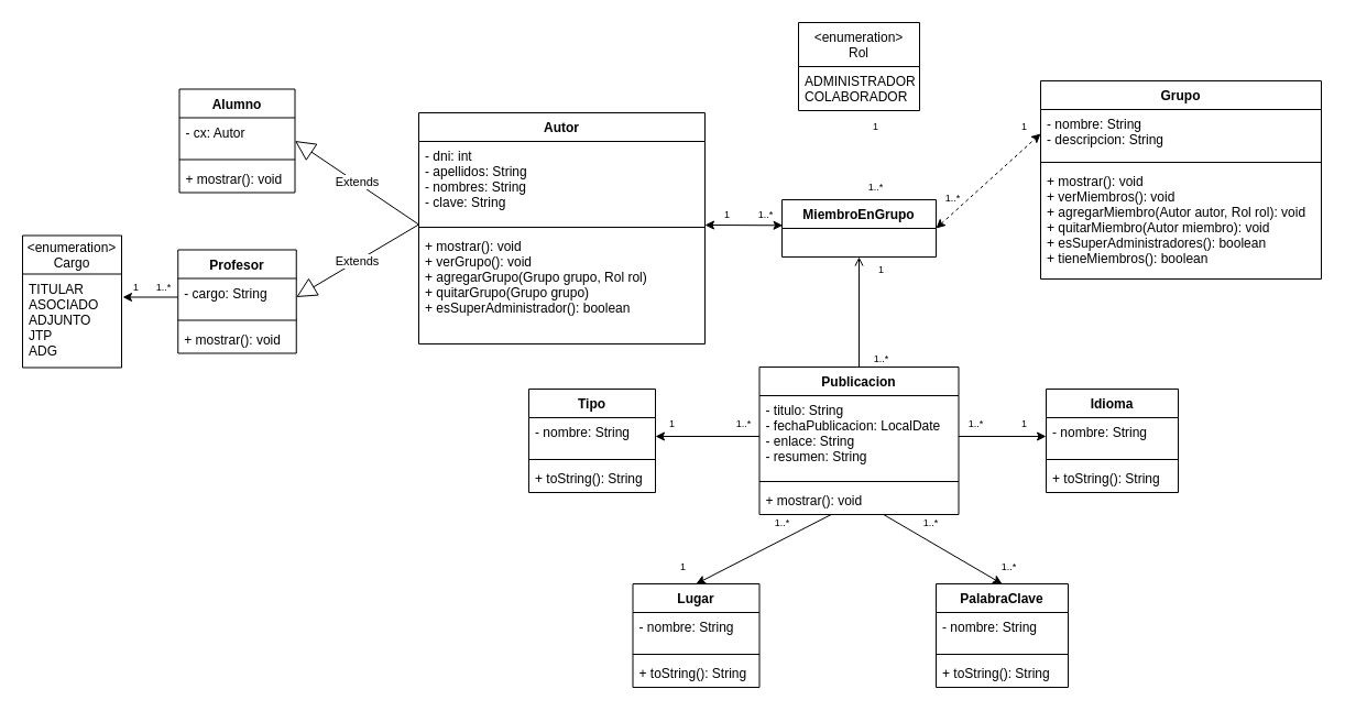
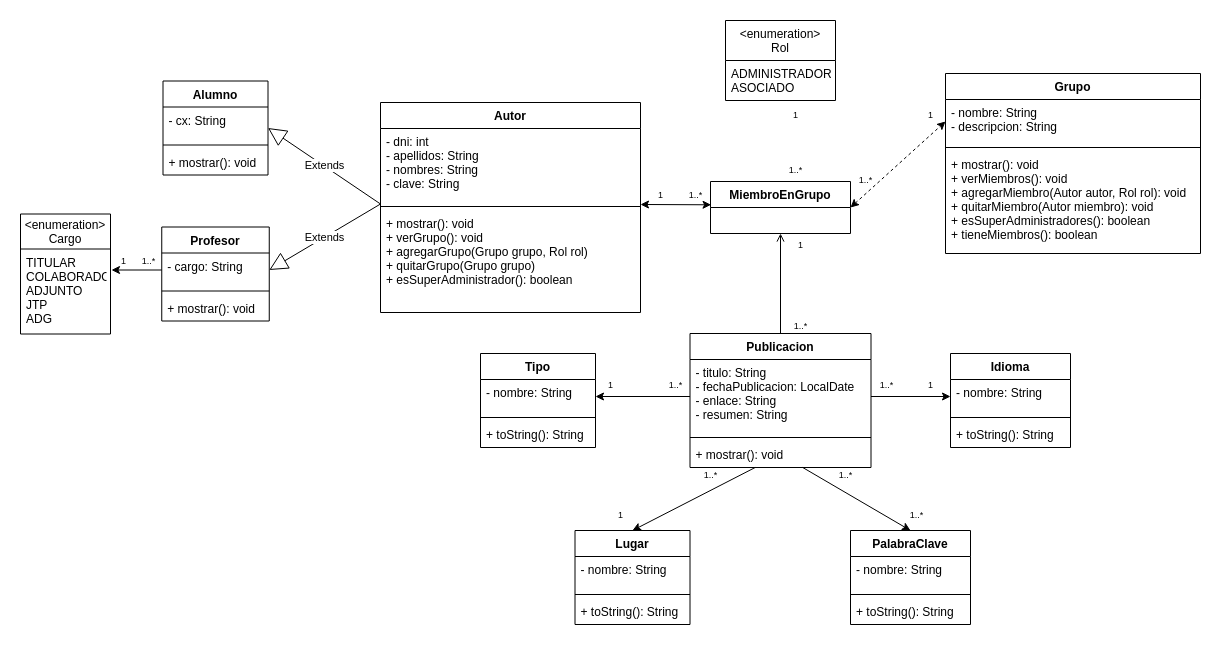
- <mxCell id="4" value="ADMINISTRADOR&#10;COLABORADOR" style="text;strokeColor=none;fillColor=none;align=left;verticalAlign=top;spacingLeft=4;spacingRight=4;overflow=hidden;rotatable=0;points=[[0,0.5],[1,0.5]];portConstraint=eastwest;" vertex="1" parent="3"><mxGeometry y="40" width="110" height="40" as="geometry" /></mxCell>
+ <mxCell id="4" value="ADMINISTRADOR&#10;ASOCIADO" style="text;strokeColor=none;fillColor=none;align=left;verticalAlign=top;spacingLeft=4;spacingRight=4;overflow=hidden;rotatable=0;points=[[0,0.5],[1,0.5]];portConstraint=eastwest;" vertex="1" parent="3"><mxGeometry y="40" width="110" height="40" as="geometry" /></mxCell>
- <mxCell id="6" value="- cx: Autor&#10;" style="text;strokeColor=none;fillColor=none;align=left;verticalAlign=top;spacingLeft=4;spacingRight=4;overflow=hidden;rotatable=0;points=[[0,0.5],[1,0.5]];portConstraint=eastwest;" vertex="1" parent="5"><mxGeometry y="26" width="105" height="34" as="geometry" /></mxCell>
+ <mxCell id="6" value="- cx: String&#10;" style="text;strokeColor=none;fillColor=none;align=left;verticalAlign=top;spacingLeft=4;spacingRight=4;overflow=hidden;rotatable=0;points=[[0,0.5],[1,0.5]];portConstraint=eastwest;" vertex="1" parent="5"><mxGeometry y="26" width="105" height="34" as="geometry" /></mxCell>
- <mxCell id="14" value="TITULAR&#10;ASOCIADO&#10;ADJUNTO&#10;JTP&#10;ADG" style="text;strokeColor=none;fillColor=none;align=left;verticalAlign=top;spacingLeft=4;spacingRight=4;overflow=hidden;rotatable=0;points=[[0,0.5],[1,0.5]];portConstraint=eastwest;" vertex="1" parent="13"><mxGeometry y="35" width="90" height="85" as="geometry" /></mxCell>
+ <mxCell id="14" value="TITULAR&#10;COLABORADOR&#10;ADJUNTO&#10;JTP&#10;ADG" style="text;strokeColor=none;fillColor=none;align=left;verticalAlign=top;spacingLeft=4;spacingRight=4;overflow=hidden;rotatable=0;points=[[0,0.5],[1,0.5]];portConstraint=eastwest;" vertex="1" parent="13"><mxGeometry y="35" width="90" height="85" as="geometry" /></mxCell>
